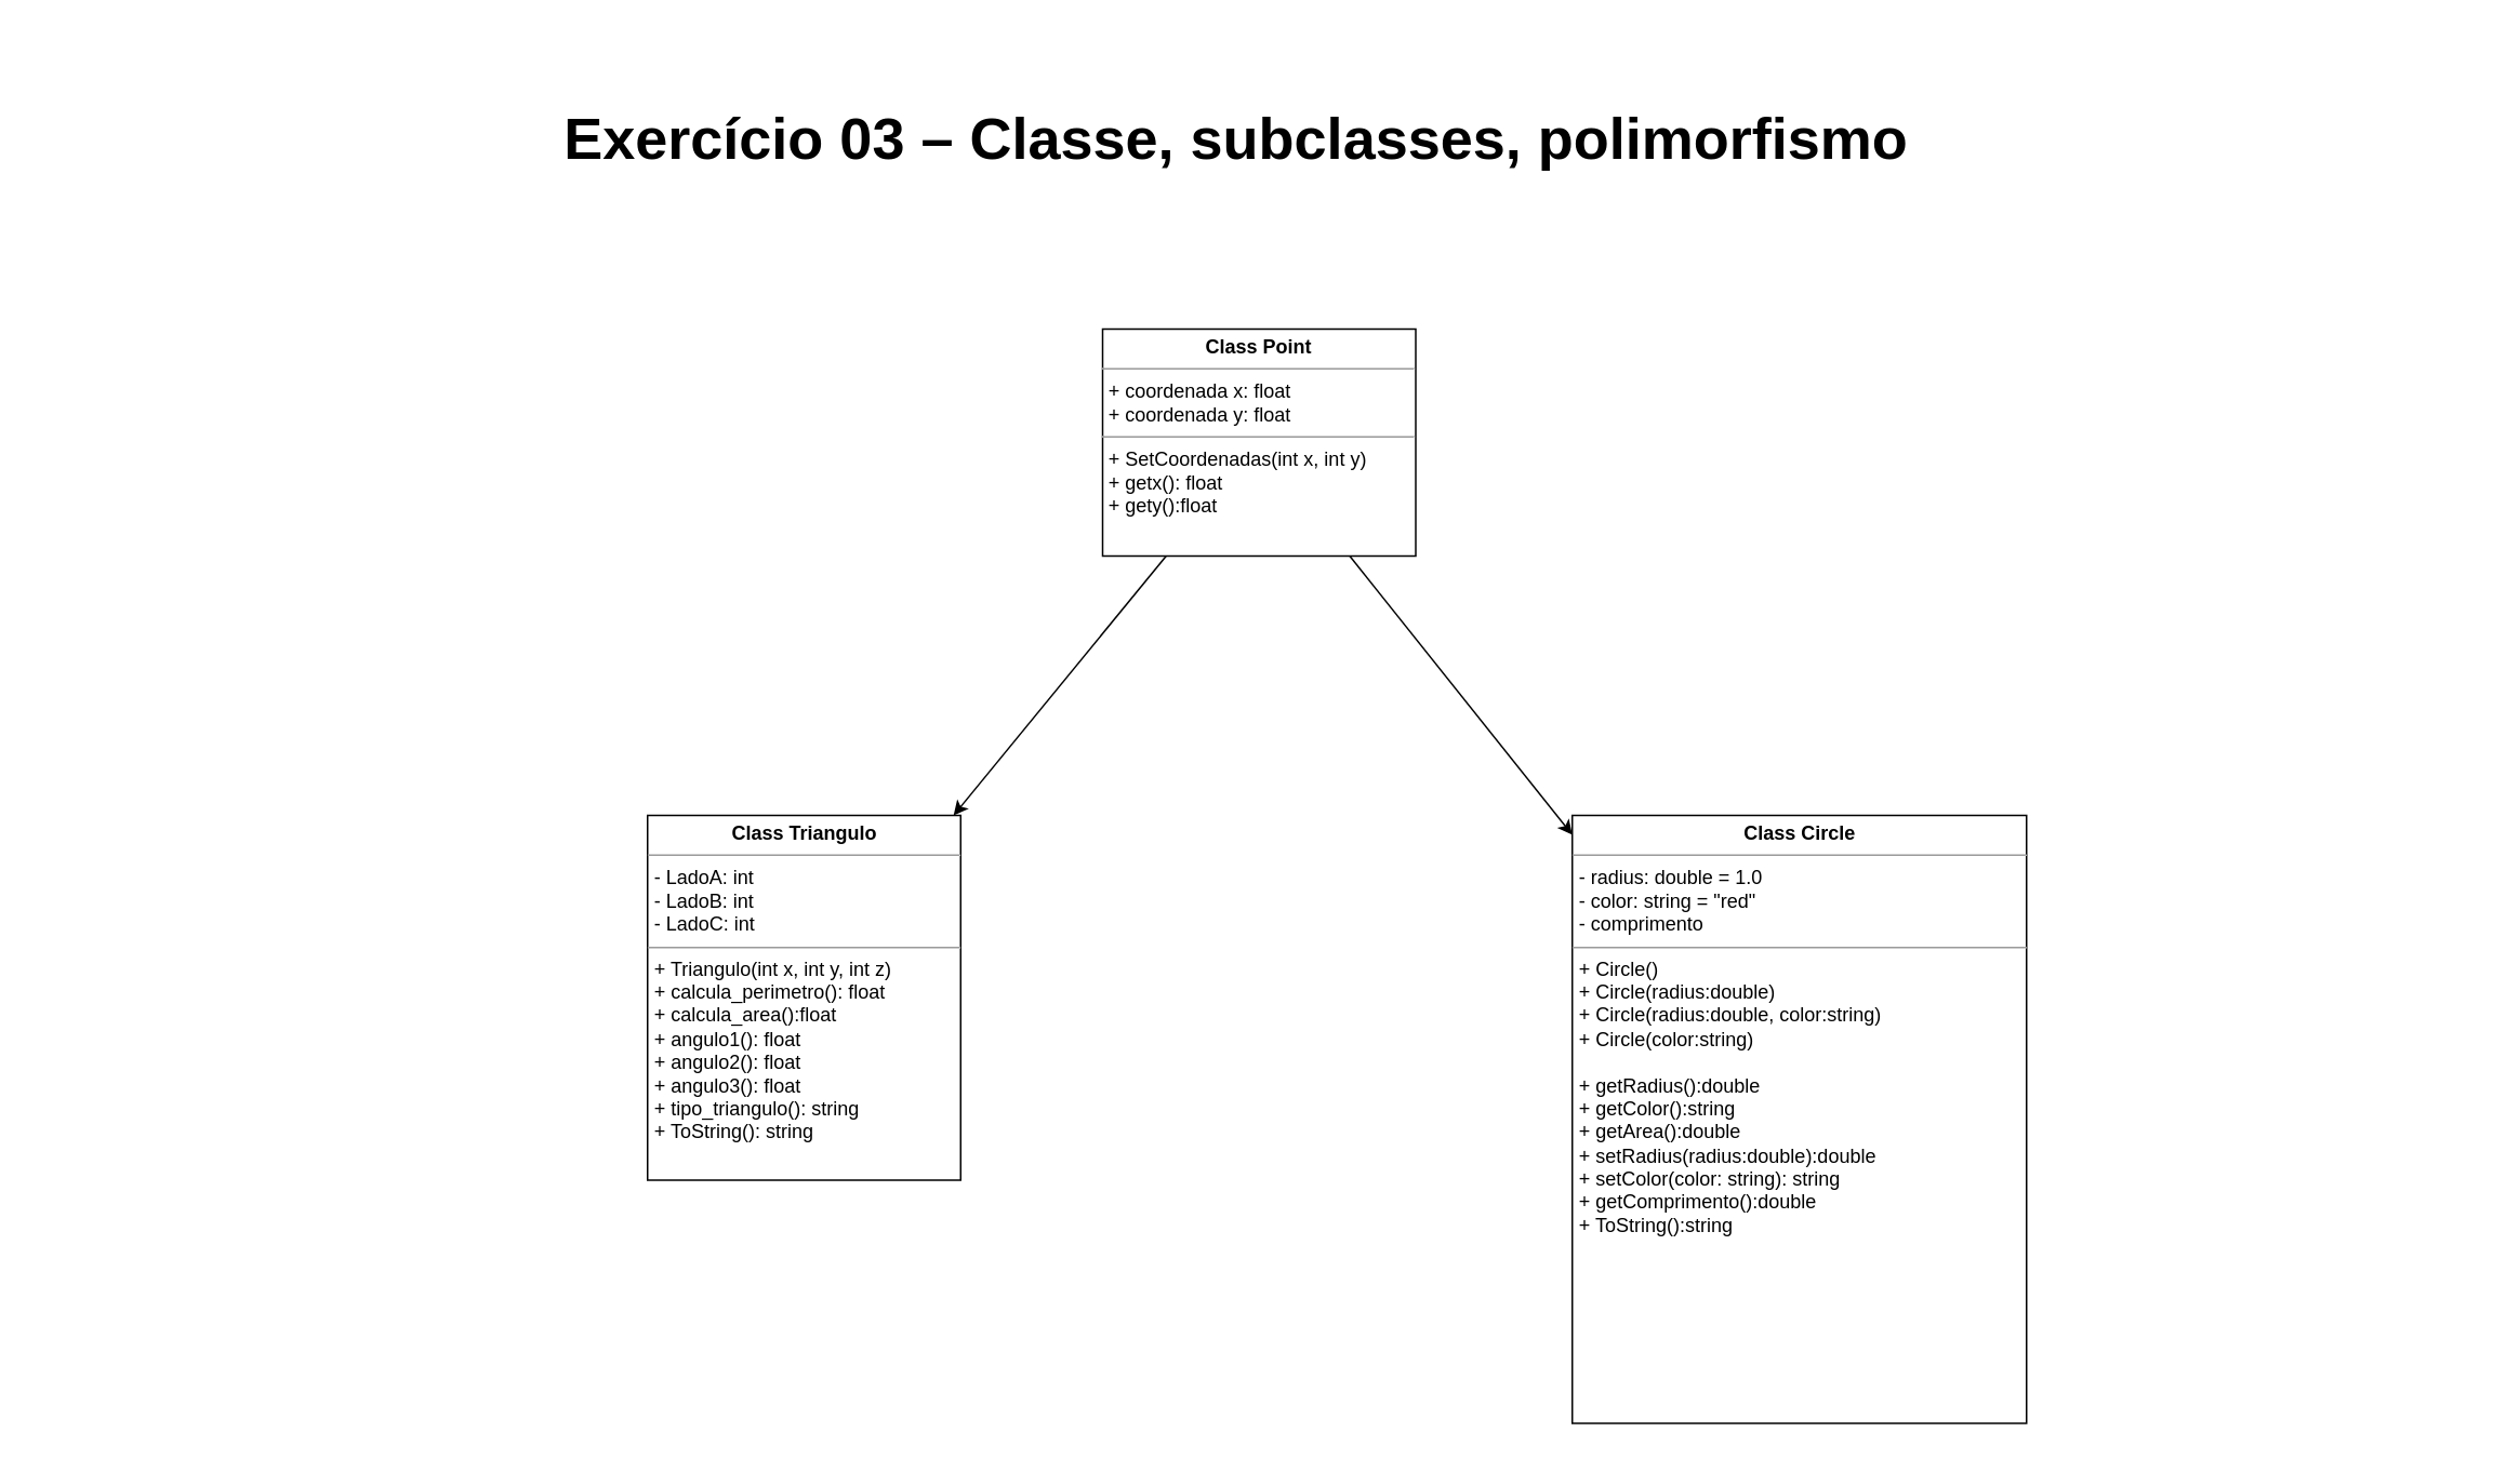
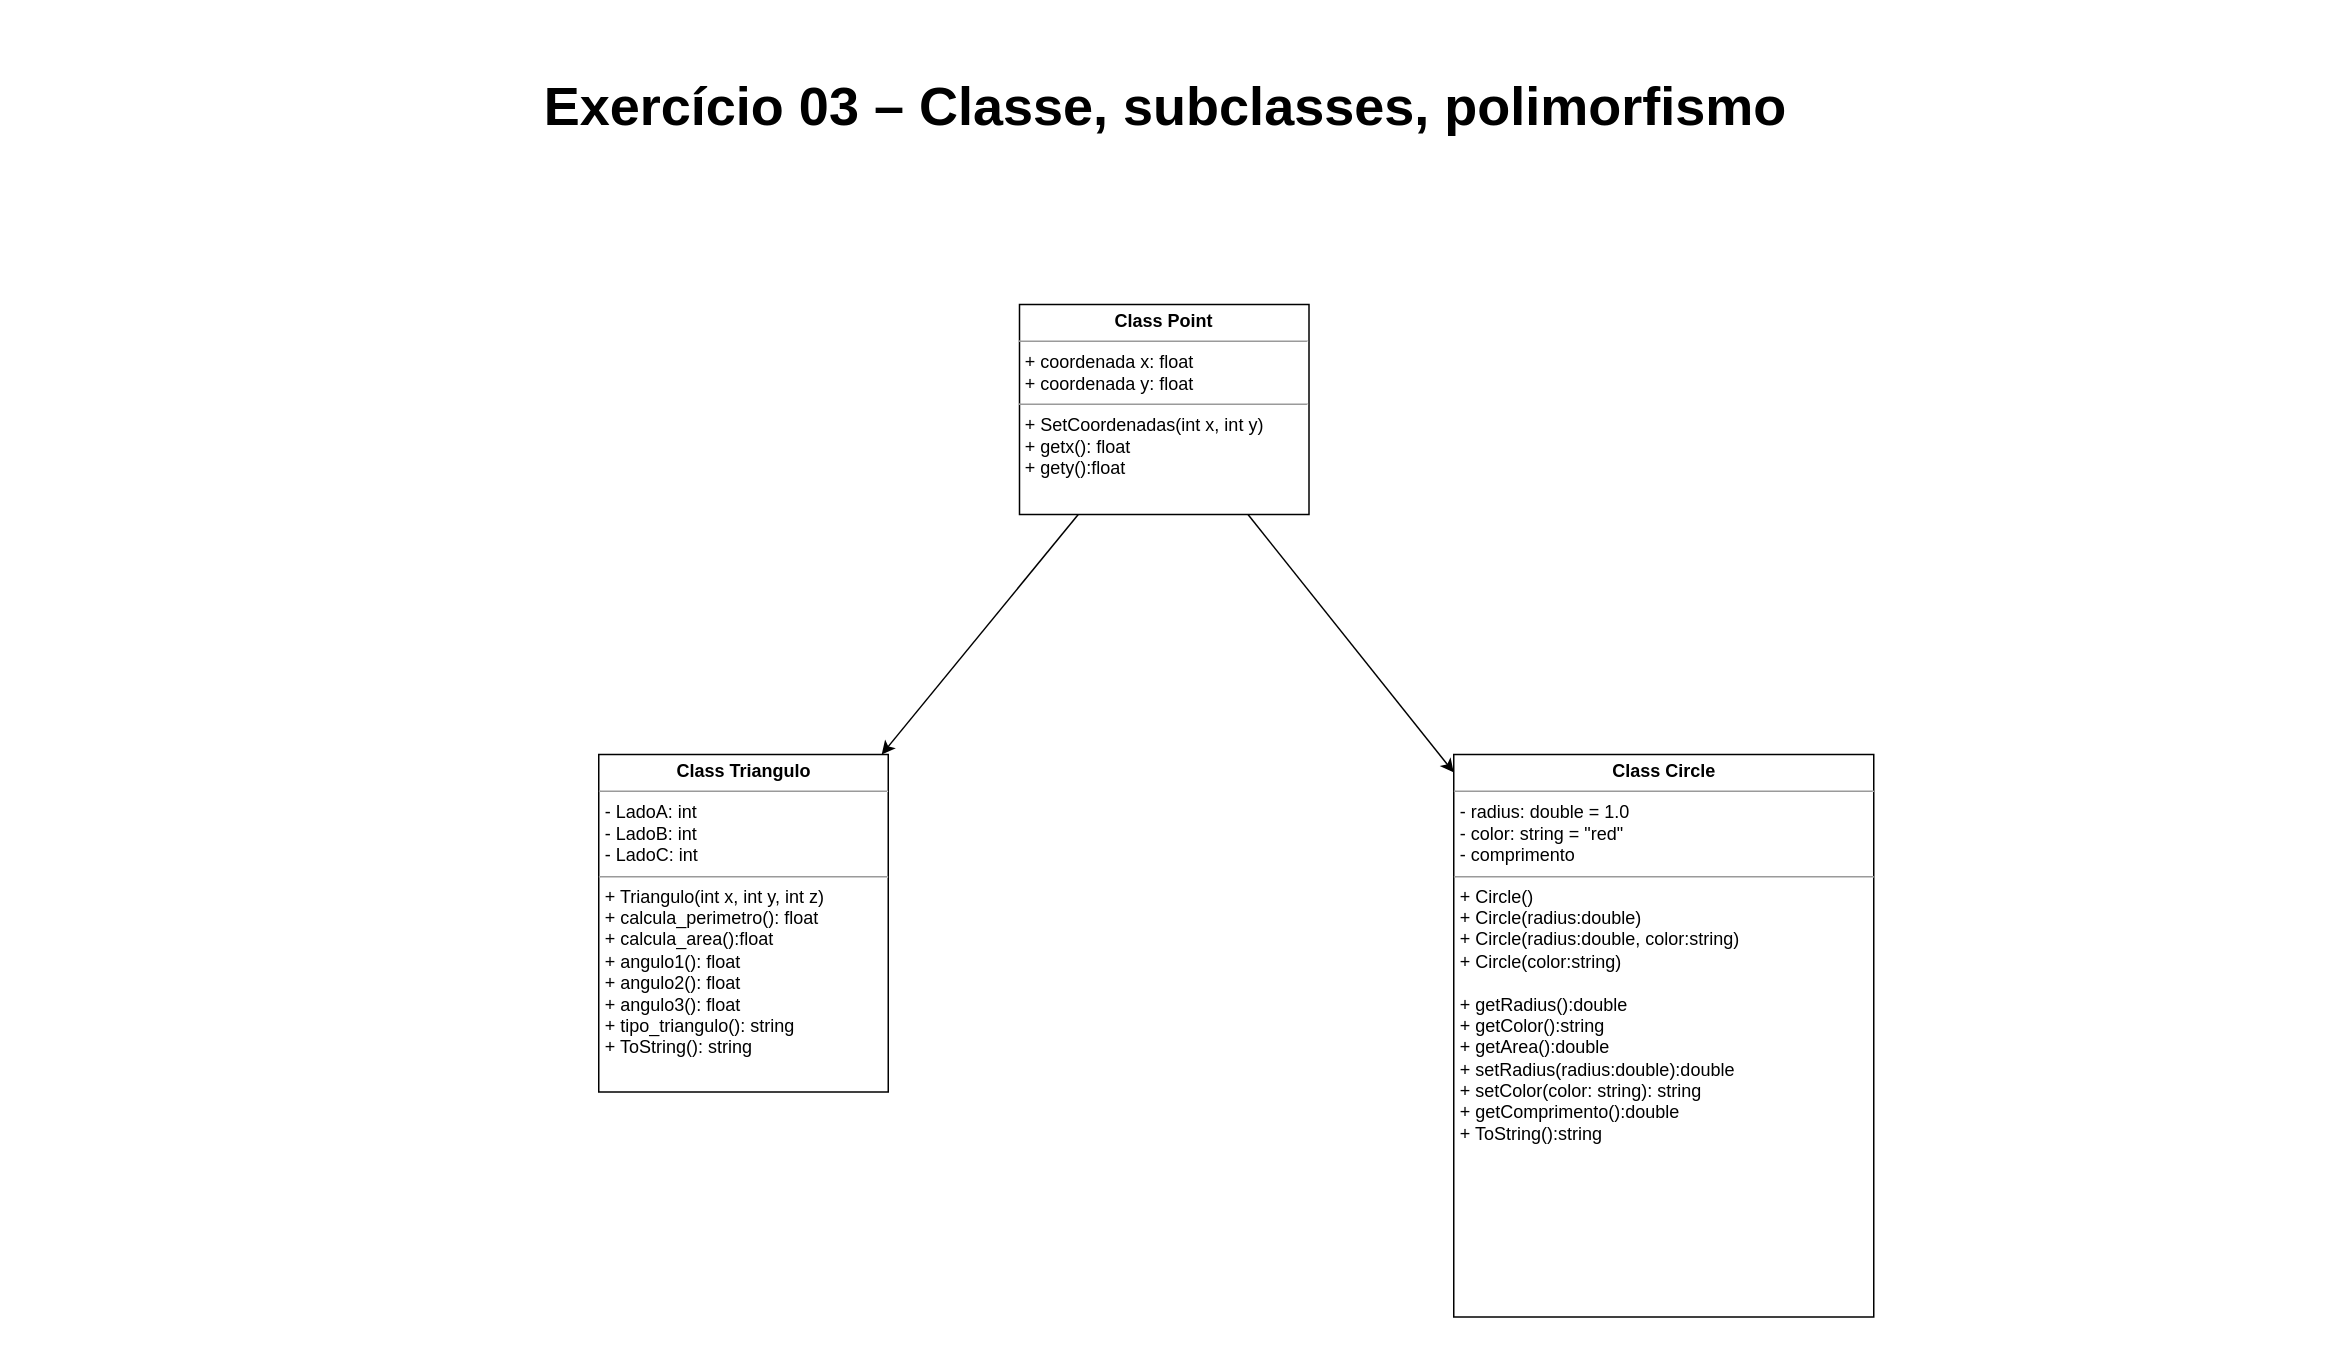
- <mxCell id="2" value="Exercício 03 – Classe, subclasses, polimorfismo" style="text;strokeColor=none;fillColor=none;html=1;fontSize=36;fontStyle=1;verticalAlign=middle;align=center;" parent="1" vertex="1"><mxGeometry x="5.5" y="35" width="1510" height="100" as="geometry" /></mxCell>
+ <mxCell id="2" value="Exercício 03 – Classe, subclasses, polimorfismo" style="text;strokeColor=none;fillColor=none;html=1;fontSize=36;fontStyle=1;verticalAlign=middle;align=center;" parent="1" vertex="1"><mxGeometry x="20.5" y="20" width="1510" height="100" as="geometry" /></mxCell>
